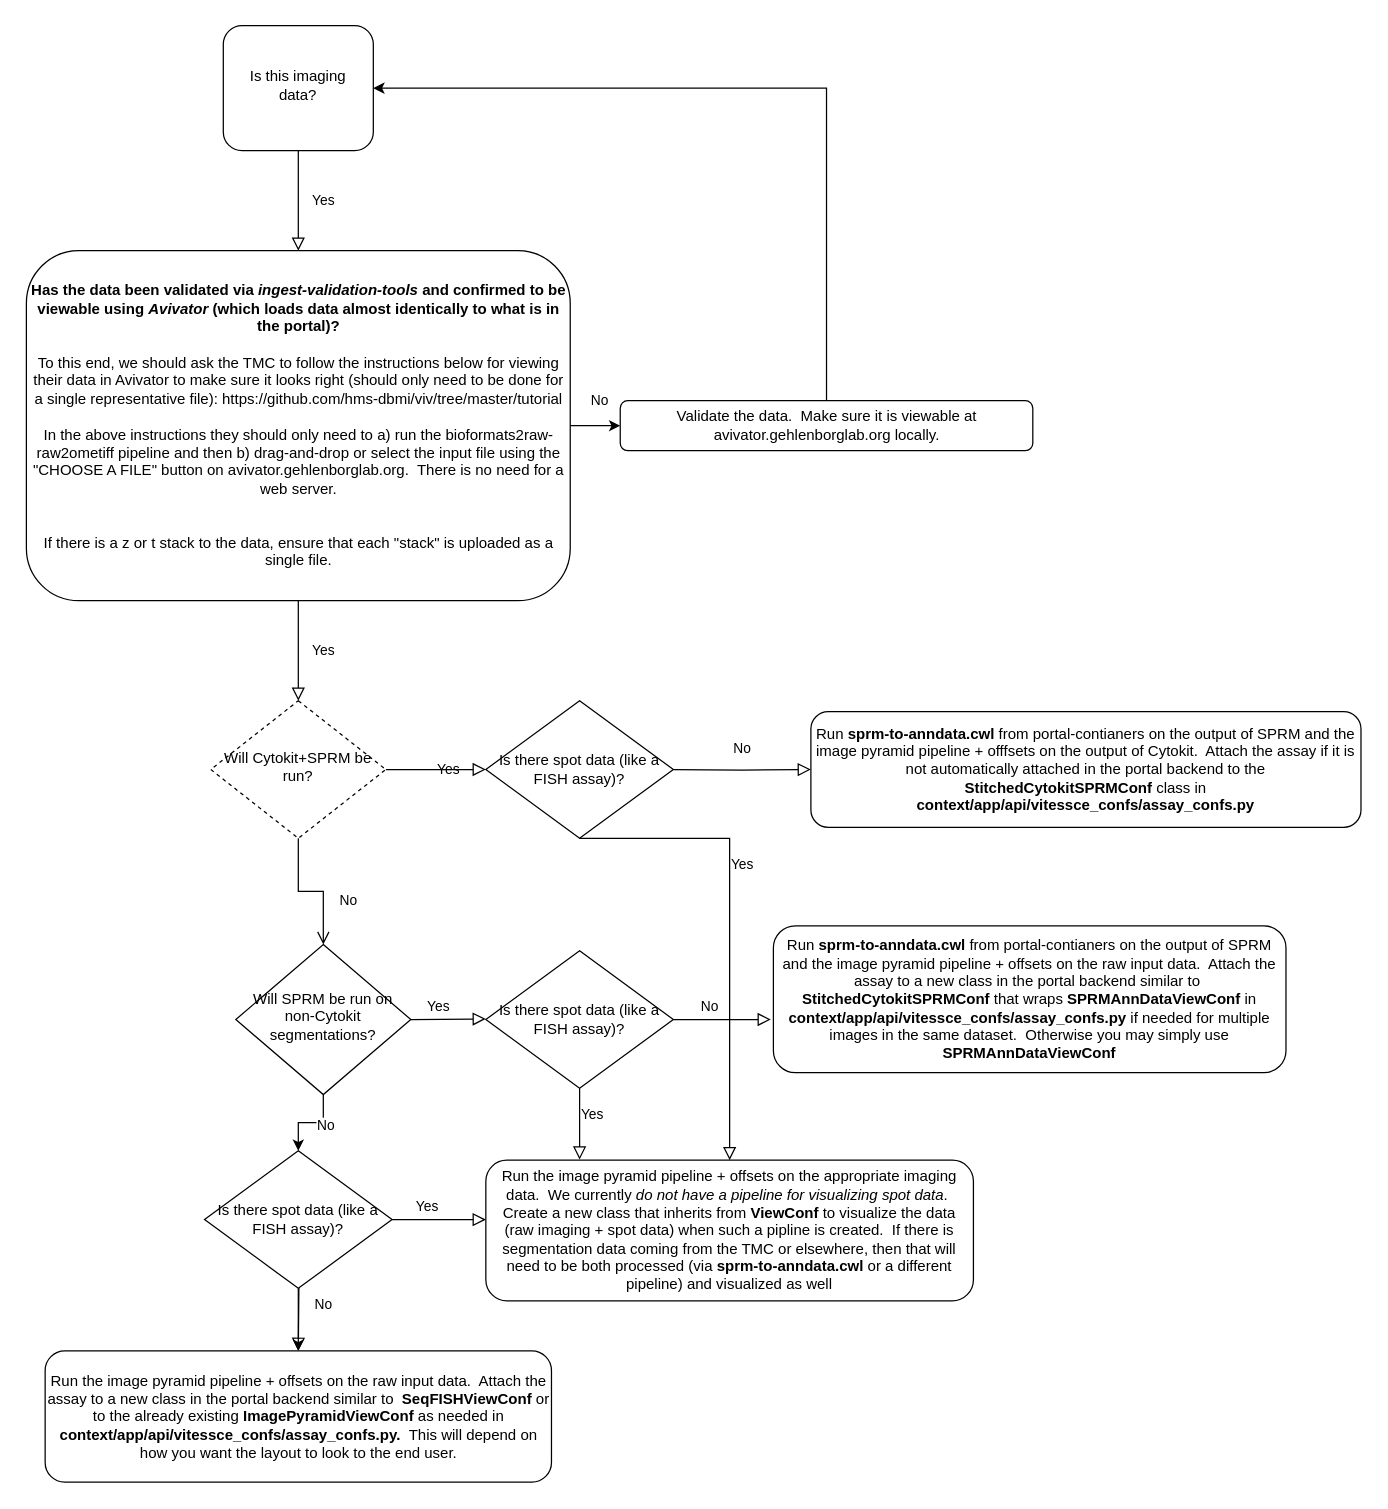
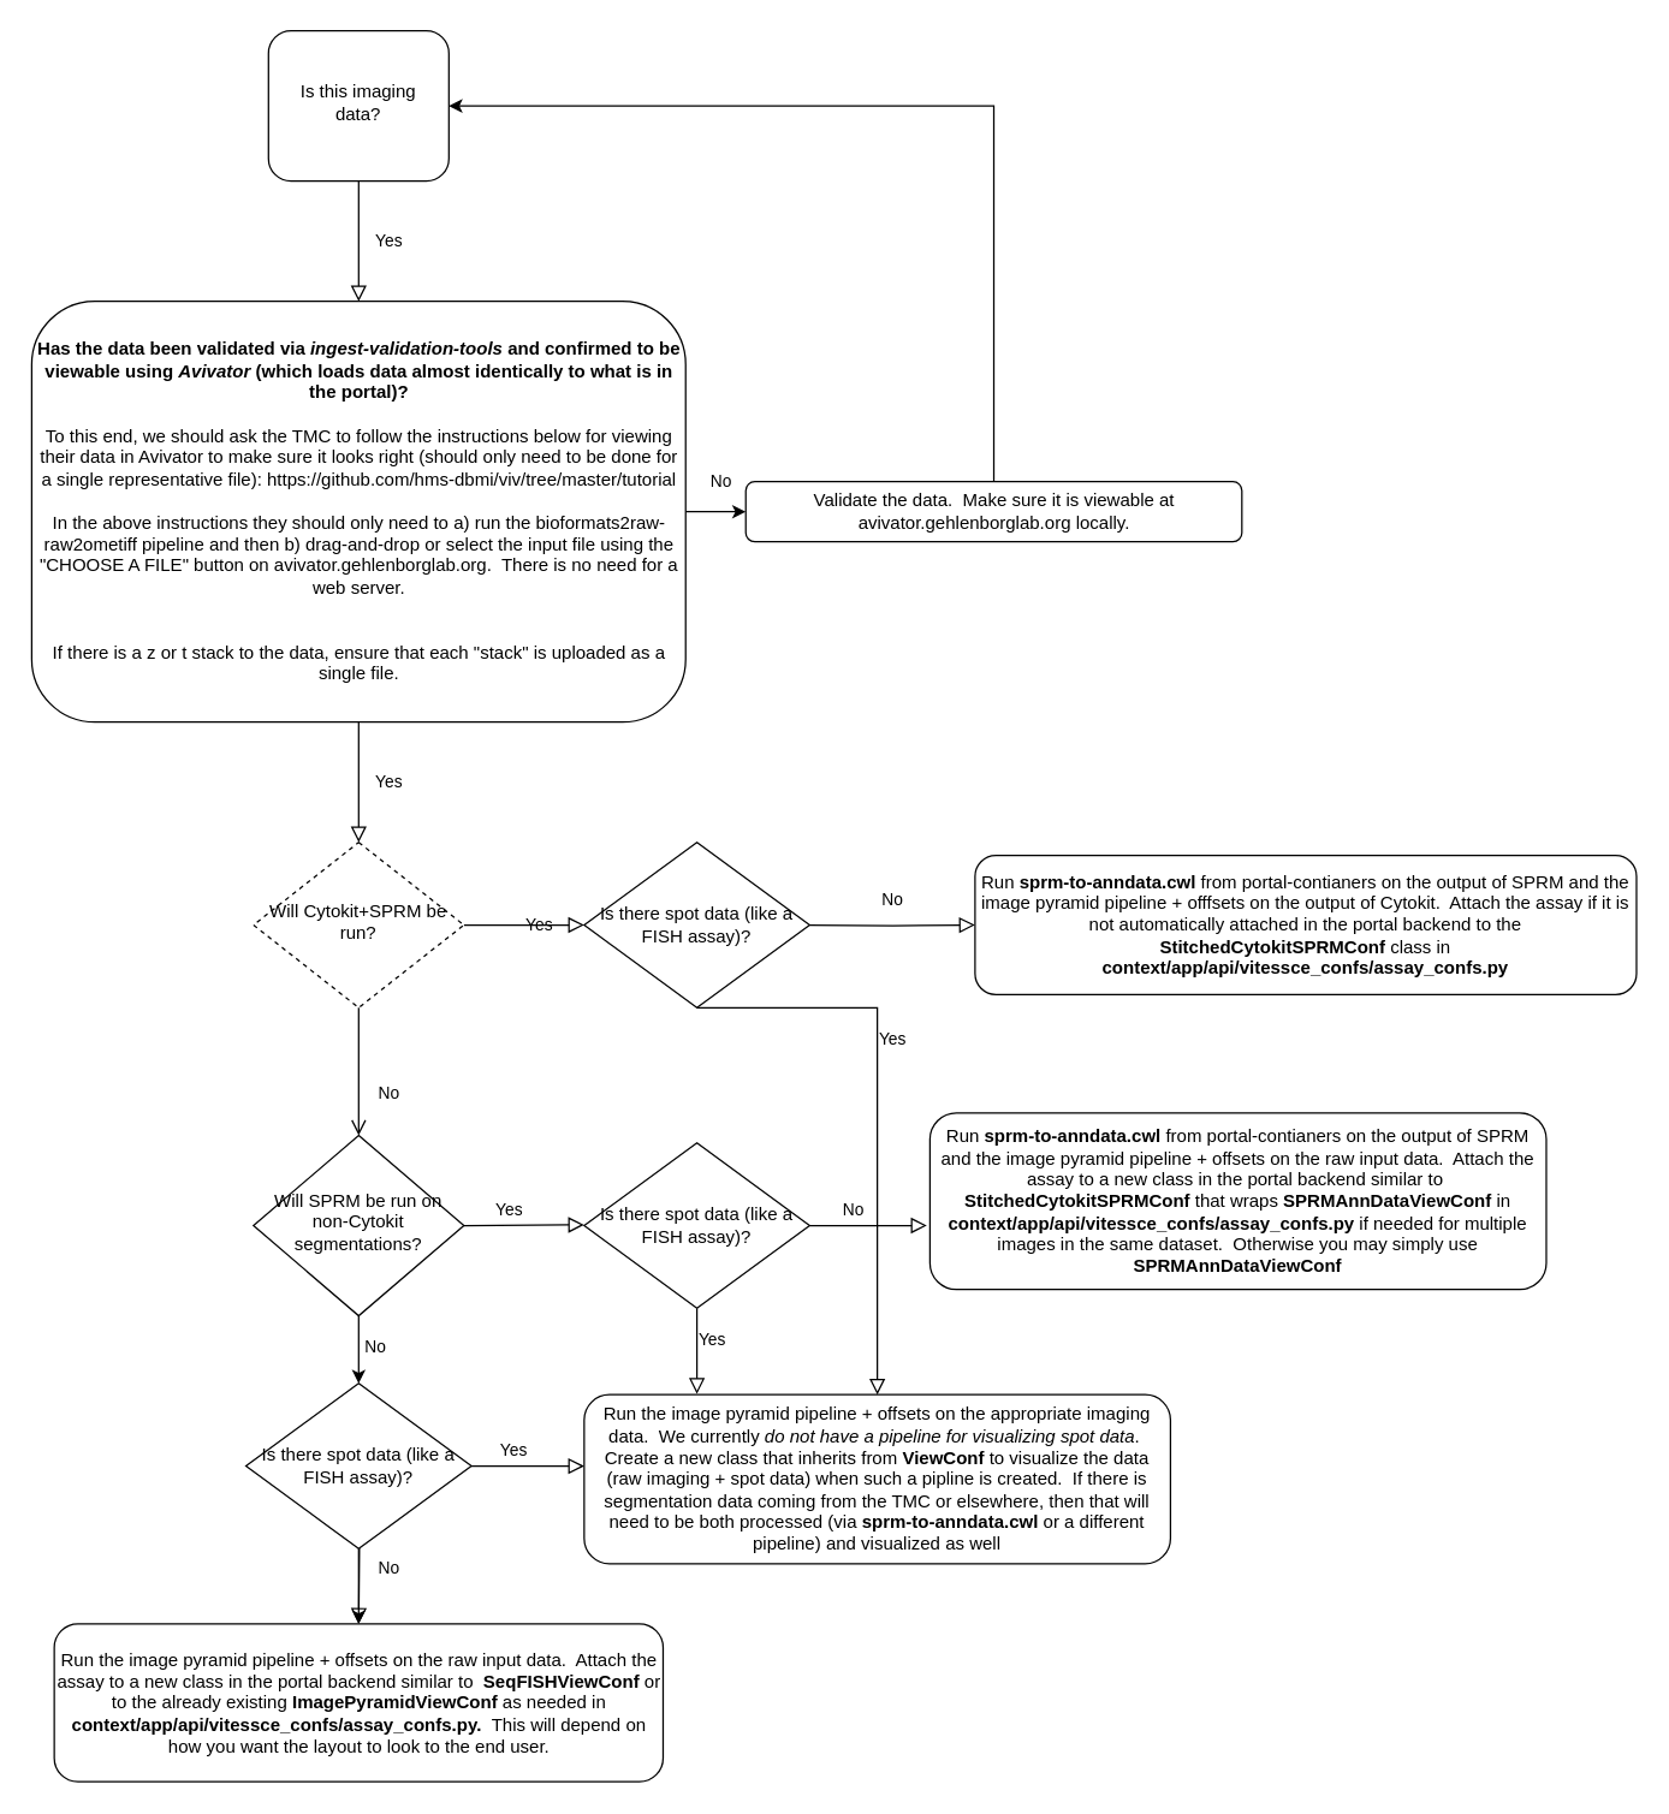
- <mxCell id="9" value="Will SPRM be run on non-Cytokit segmentations?" style="rhombus;whiteSpace=wrap;html=1;shadow=0;fontFamily=Helvetica;fontSize=12;align=center;strokeWidth=1;spacing=6;spacingTop=-4;" vertex="1" parent="1"><mxGeometry x="188" y="755" width="140" height="120" as="geometry" /></mxCell>
+ <mxCell id="9" value="Will SPRM be run on non-Cytokit segmentations?" style="rhombus;whiteSpace=wrap;html=1;shadow=0;fontFamily=Helvetica;fontSize=12;align=center;strokeWidth=1;spacing=6;spacingTop=-4;" vertex="1" parent="1"><mxGeometry x="168" y="755" width="140" height="120" as="geometry" /></mxCell>
